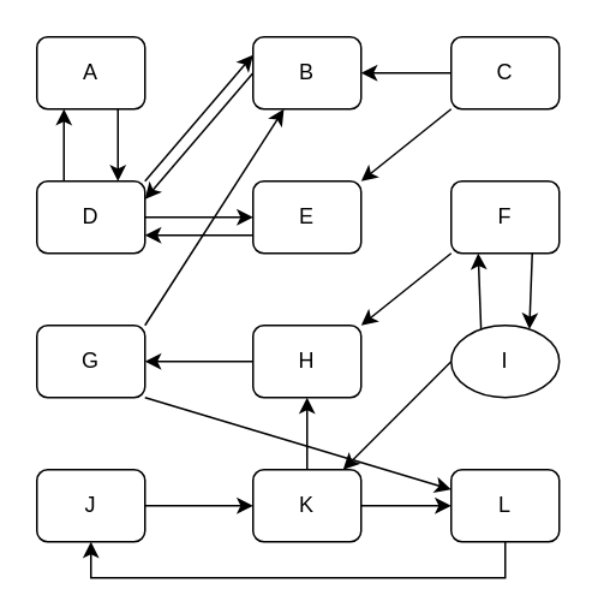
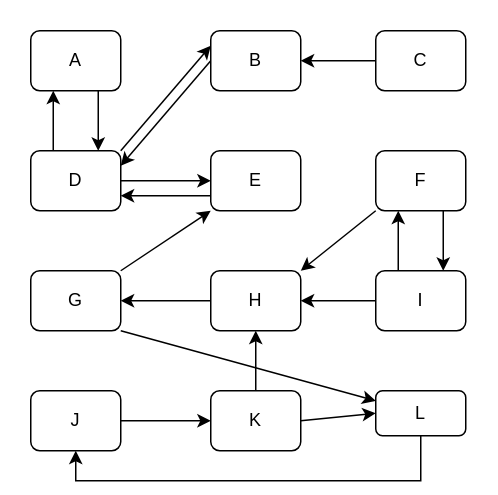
- <mxCell id="13" style="edgeStyle=none;rounded=0;orthogonalLoop=1;jettySize=auto;html=1;exitX=0;exitY=1;exitDx=0;exitDy=0;entryX=1;entryY=0;entryDx=0;entryDy=0;" edge="1" parent="1" source="14" target="11"><mxGeometry relative="1" as="geometry" /></mxCell>
- <mxCell id="19" style="edgeStyle=none;rounded=0;orthogonalLoop=1;jettySize=auto;html=1;exitX=1;exitY=0;exitDx=0;exitDy=0;" edge="1" parent="1" source="21" target="9"><mxGeometry relative="1" as="geometry" /></mxCell>
+ <mxCell id="19" style="edgeStyle=none;rounded=0;orthogonalLoop=1;jettySize=auto;html=1;exitX=1;exitY=0;exitDx=0;exitDy=0;entryX=0;entryY=1;entryDx=0;entryDy=0;" edge="1" parent="1" source="21" target="11"><mxGeometry relative="1" as="geometry" /></mxCell>
- <mxCell id="26" value="I" style="ellipse;whiteSpace=wrap;html=1;" vertex="1" parent="1"><mxGeometry x="250" y="180" width="60" height="40" as="geometry" /></mxCell>
+ <mxCell id="26" value="I" style="rounded=1;whiteSpace=wrap;html=1;" vertex="1" parent="1"><mxGeometry x="250" y="180" width="60" height="40" as="geometry" /></mxCell>
- <mxCell id="25" style="edgeStyle=none;rounded=0;orthogonalLoop=1;jettySize=auto;html=1;exitX=0;exitY=0.5;exitDx=0;exitDy=0;" edge="1" parent="1" source="26" target="31"><mxGeometry relative="1" as="geometry" /></mxCell>
+ <mxCell id="25" style="edgeStyle=none;rounded=0;orthogonalLoop=1;jettySize=auto;html=1;exitX=0;exitY=0.5;exitDx=0;exitDy=0;entryX=1;entryY=0.5;entryDx=0;entryDy=0;" edge="1" parent="1" source="26" target="23"><mxGeometry relative="1" as="geometry" /></mxCell>
- <mxCell id="33" value="L" style="rounded=1;whiteSpace=wrap;html=1;" vertex="1" parent="1"><mxGeometry x="250" y="260" width="60" height="40" as="geometry" /></mxCell>
+ <mxCell id="33" value="L" style="rounded=1;whiteSpace=wrap;html=1;" vertex="1" parent="1"><mxGeometry x="250" y="260" width="60" height="30" as="geometry" /></mxCell>
